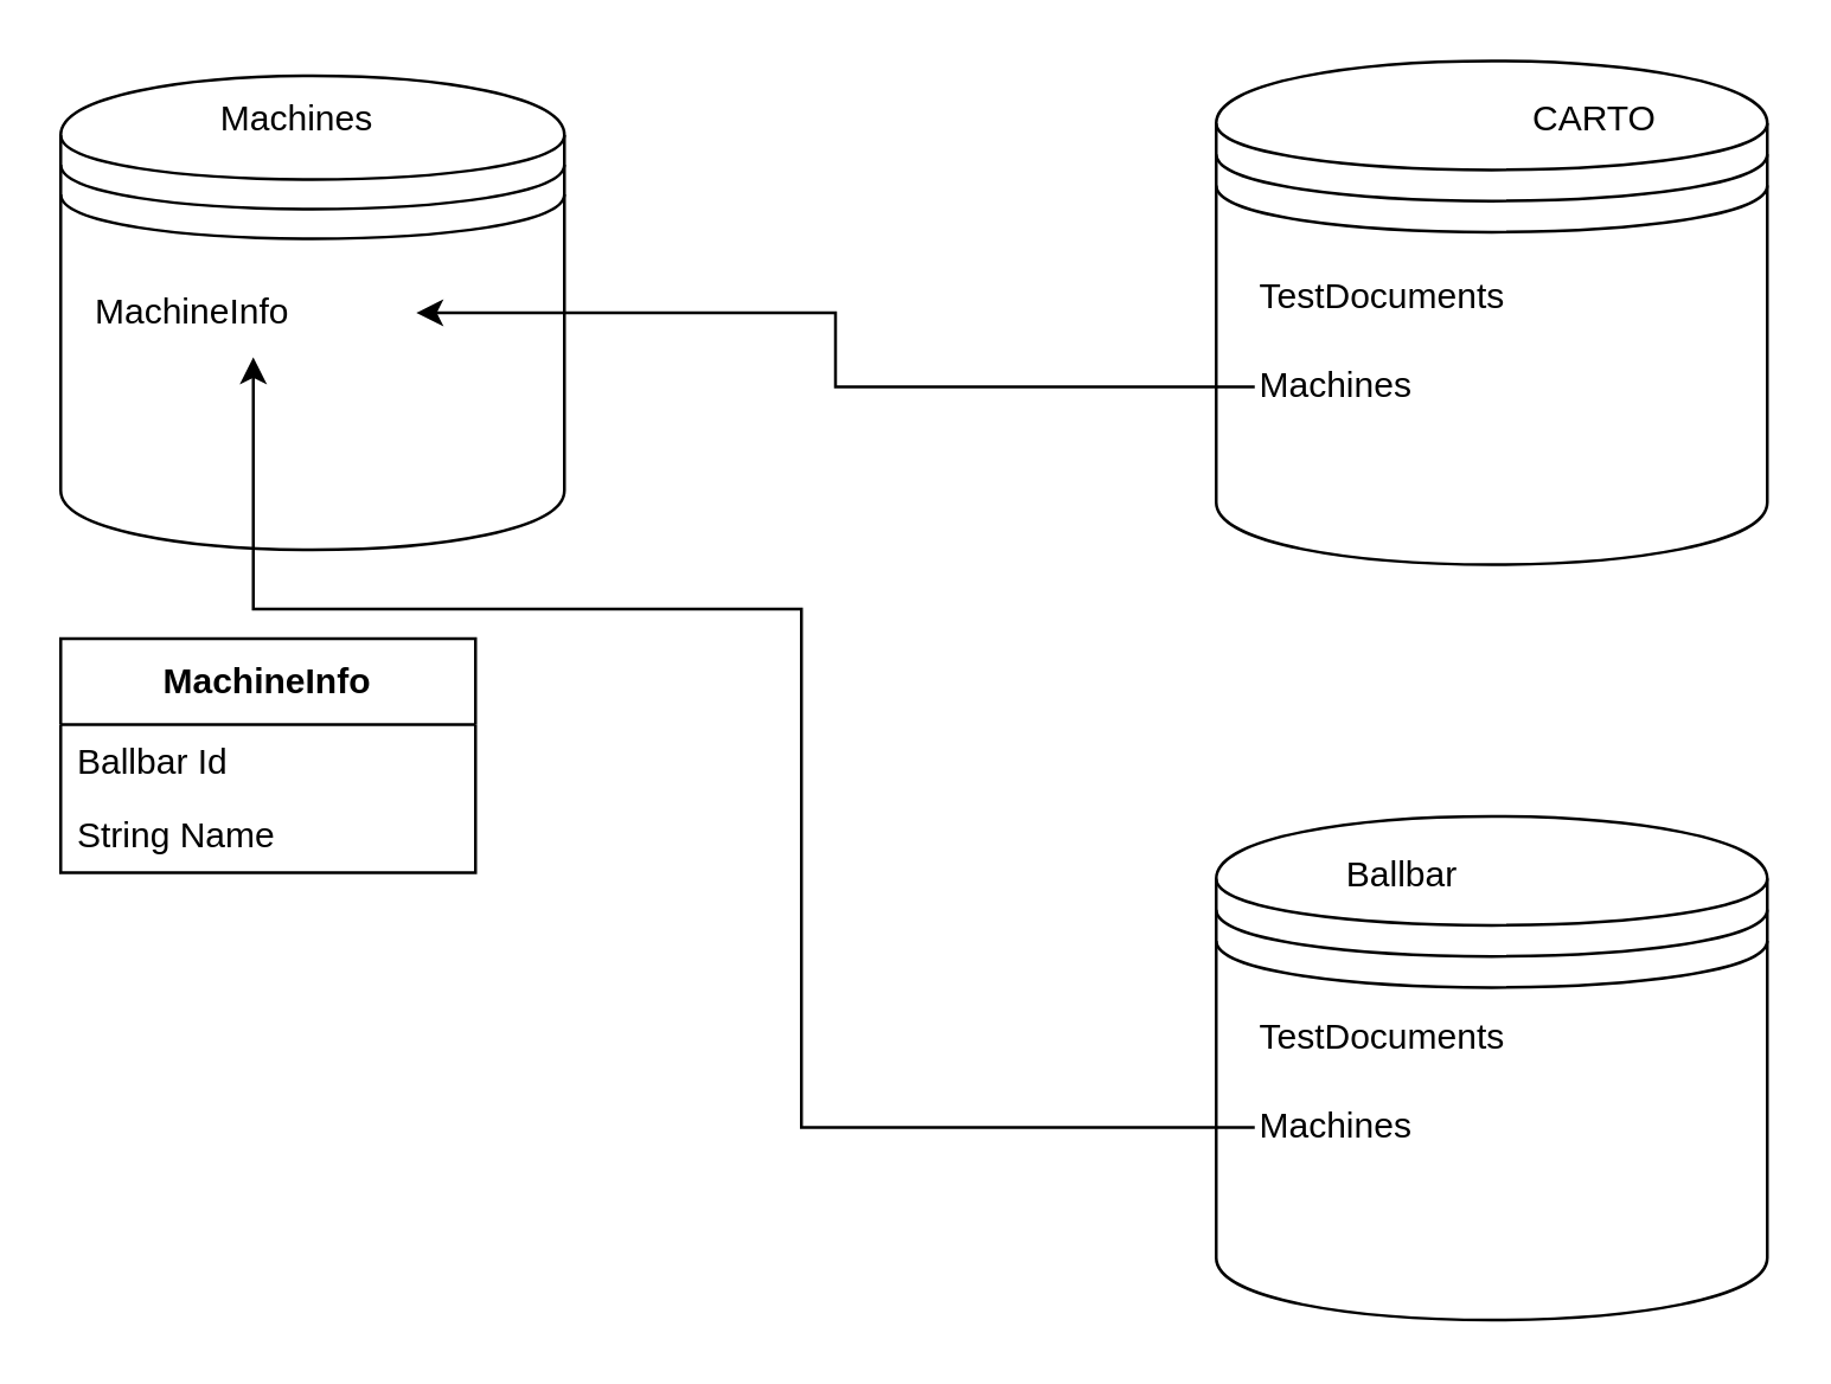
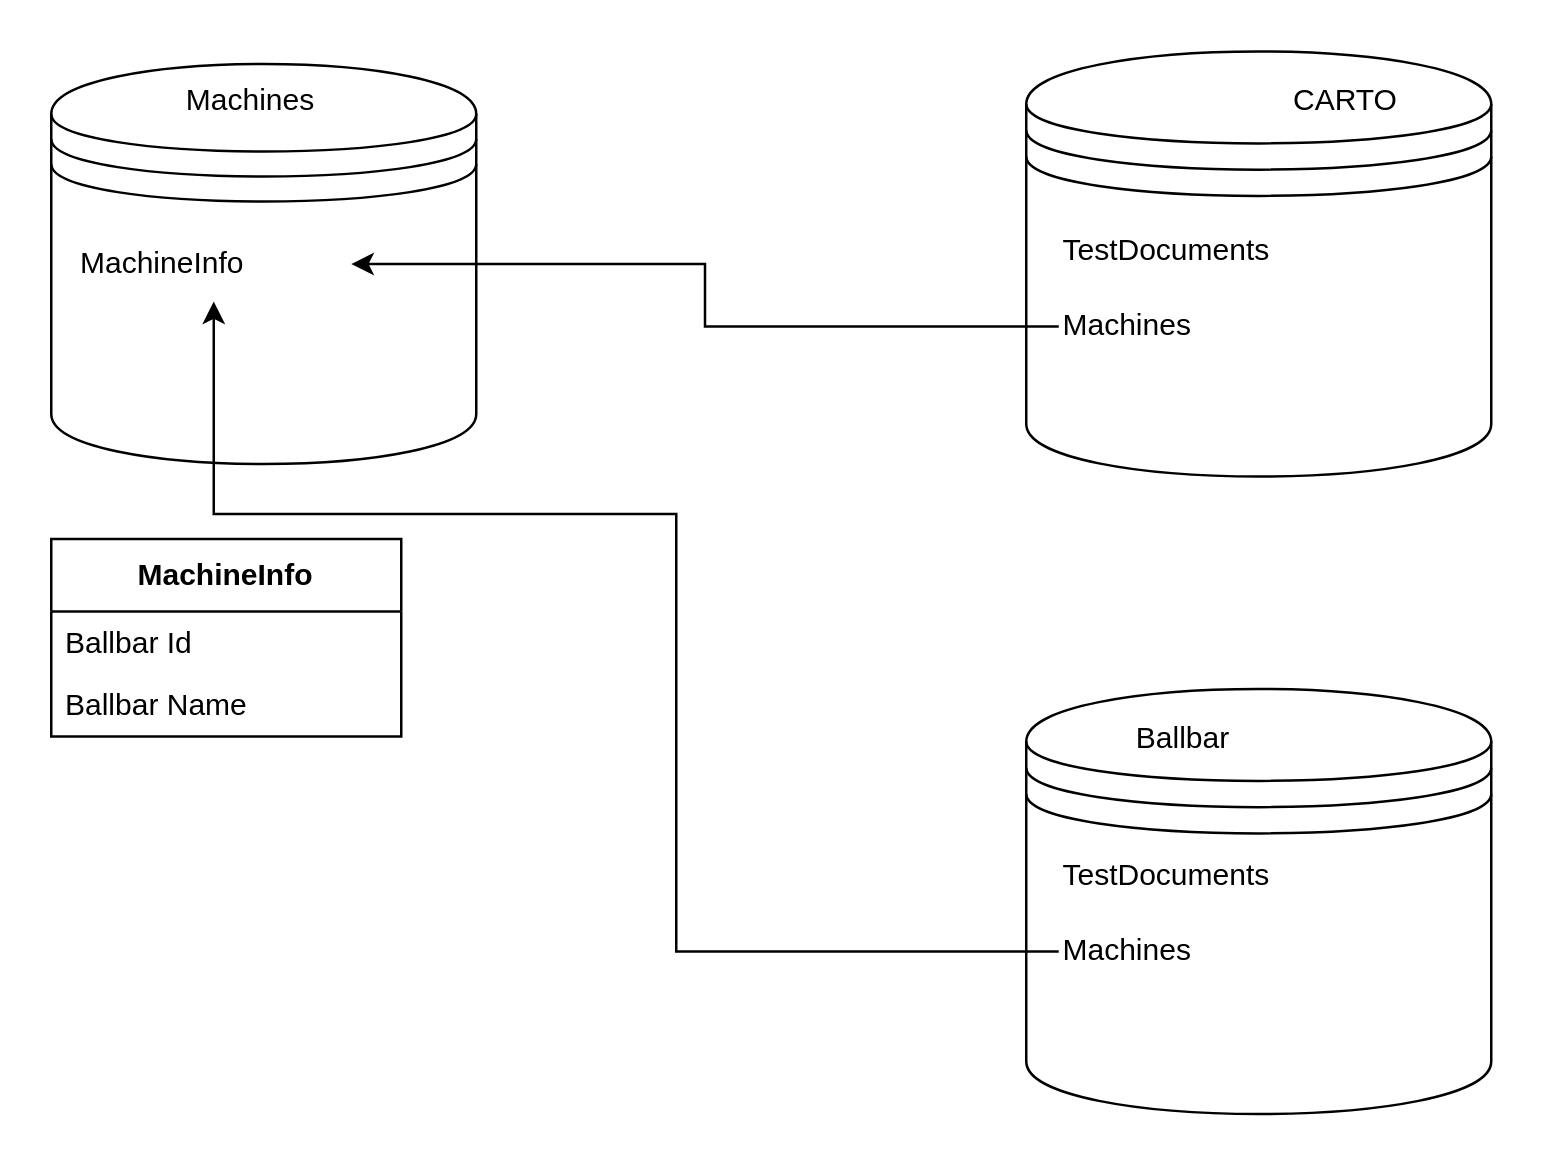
- <mxCell id="17" value="String Name" style="text;html=1;strokeColor=none;fillColor=none;align=left;verticalAlign=middle;spacingLeft=4;spacingRight=4;overflow=hidden;rotatable=0;points=[[0,0.5],[1,0.5]];portConstraint=eastwest;whiteSpace=wrap;" vertex="1" parent="15"><mxGeometry y="54" width="140" height="25" as="geometry" /></mxCell>
+ <mxCell id="17" value="Ballbar Name" style="text;html=1;strokeColor=none;fillColor=none;align=left;verticalAlign=middle;spacingLeft=4;spacingRight=4;overflow=hidden;rotatable=0;points=[[0,0.5],[1,0.5]];portConstraint=eastwest;whiteSpace=wrap;" vertex="1" parent="15"><mxGeometry y="54" width="140" height="25" as="geometry" /></mxCell>
